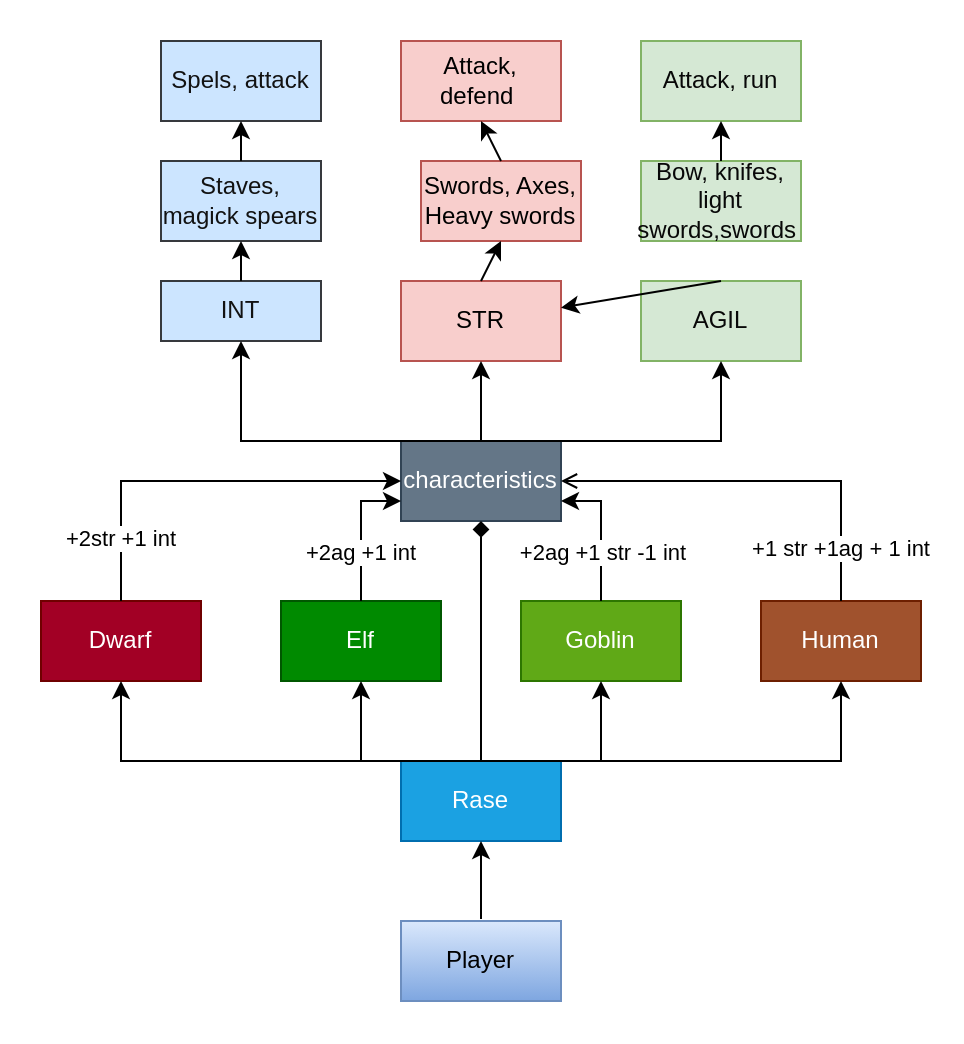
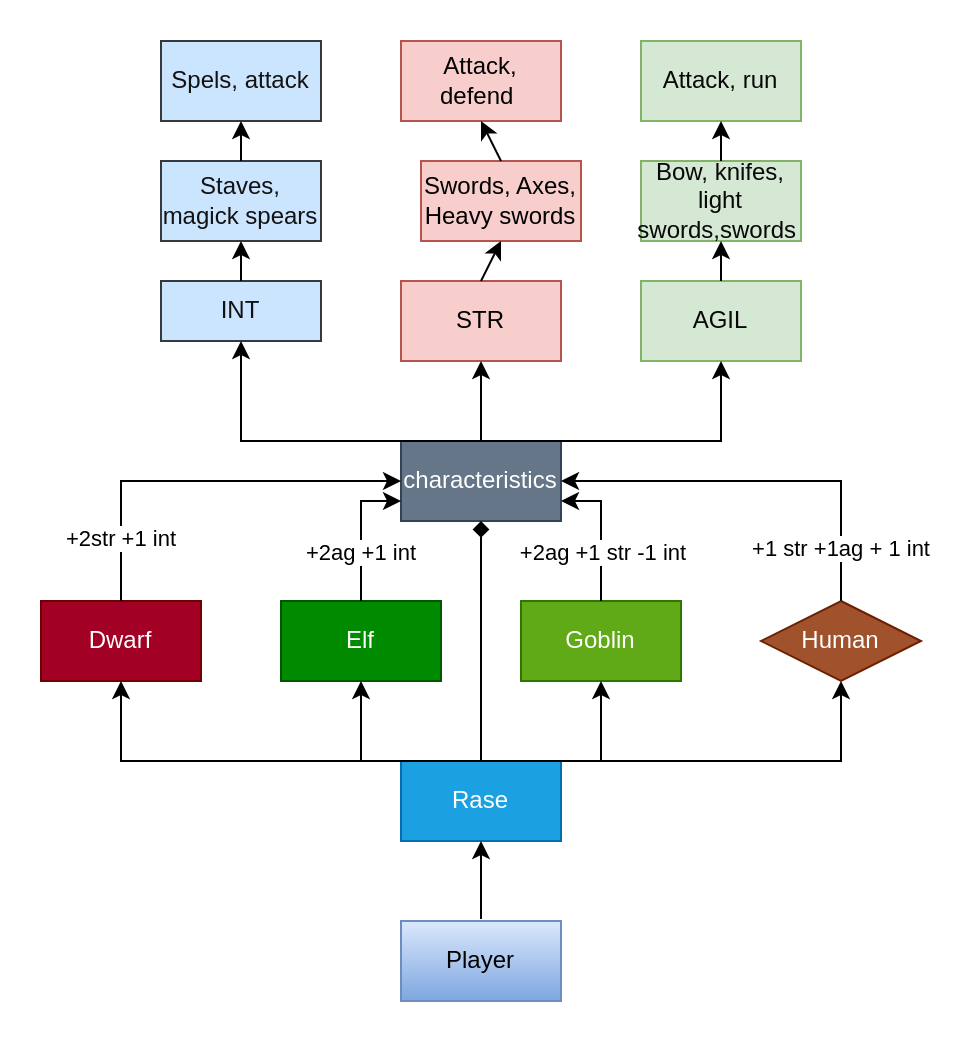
- <mxCell id="39" value="" style="endArrow=classic;html=1;rounded=0;exitX=0.5;exitY=0;exitDx=0;exitDy=0;" edge="1" parent="1" source="16" target="15"><mxGeometry width="50" height="50" relative="1" as="geometry"><mxPoint x="210" y="260" as="sourcePoint" /><mxPoint x="260" y="210" as="targetPoint" /></mxGeometry></mxCell>
+ <mxCell id="39" value="" style="endArrow=classic;html=1;rounded=0;exitX=0.5;exitY=0;exitDx=0;exitDy=0;entryX=0.5;entryY=1;entryDx=0;entryDy=0;" edge="1" parent="1" source="16" target="33"><mxGeometry width="50" height="50" relative="1" as="geometry"><mxPoint x="210" y="260" as="sourcePoint" /><mxPoint x="260" y="210" as="targetPoint" /></mxGeometry></mxCell>
- <mxCell id="27" value="" style="endArrow=open;html=1;rounded=0;exitX=0.5;exitY=0;exitDx=0;exitDy=0;entryX=1;entryY=0.5;entryDx=0;entryDy=0;" edge="1" parent="1" source="8" target="13"><mxGeometry width="50" height="50" relative="1" as="geometry"><mxPoint x="280" y="290" as="sourcePoint" /><mxPoint x="330" y="240" as="targetPoint" /><Array as="points"><mxPoint x="420" y="240" /></Array></mxGeometry></mxCell>
+ <mxCell id="27" value="" style="endArrow=classic;html=1;rounded=0;exitX=0.5;exitY=0;exitDx=0;exitDy=0;entryX=1;entryY=0.5;entryDx=0;entryDy=0;" edge="1" parent="1" source="8" target="13"><mxGeometry width="50" height="50" relative="1" as="geometry"><mxPoint x="280" y="290" as="sourcePoint" /><mxPoint x="330" y="240" as="targetPoint" /><Array as="points"><mxPoint x="420" y="240" /></Array></mxGeometry></mxCell>
- <mxCell id="8" value="Human" style="rounded=0;whiteSpace=wrap;html=1;fillColor=#a0522d;fontColor=#ffffff;strokeColor=#6D1F00;" vertex="1" parent="1"><mxGeometry x="380" y="300" width="80" height="40" as="geometry" /></mxCell>
+ <mxCell id="8" value="Human" style="rhombus;whiteSpace=wrap;html=1;fillColor=#a0522d;fontColor=#ffffff;strokeColor=#6D1F00;" vertex="1" parent="1"><mxGeometry x="380" y="300" width="80" height="40" as="geometry" /></mxCell>
